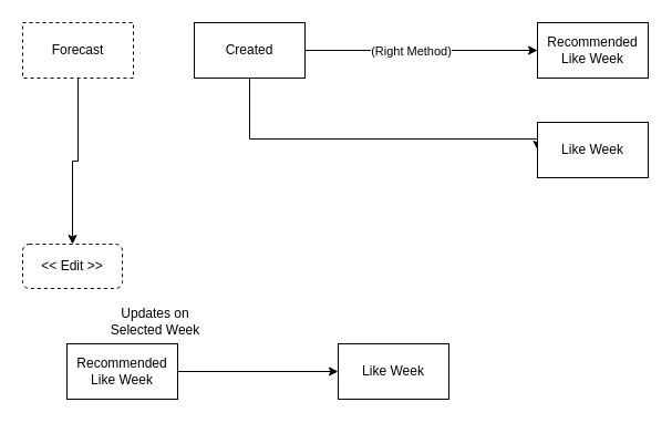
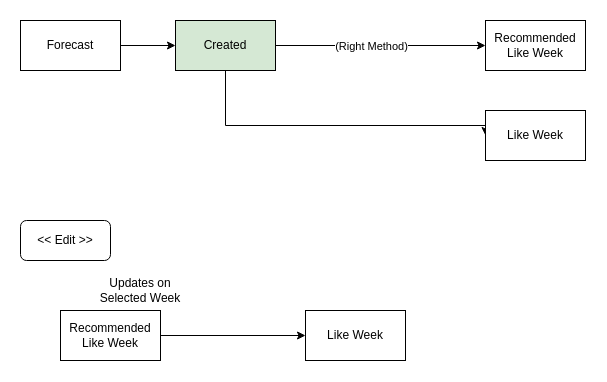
- <mxCell id="3" value="Forecast" style="rounded=0;whiteSpace=wrap;html=1;dashed=1;" vertex="1" parent="1"><mxGeometry x="20" y="20" width="100" height="50" as="geometry" /></mxCell>
+ <mxCell id="3" value="Forecast" style="rounded=0;whiteSpace=wrap;html=1;" vertex="1" parent="1"><mxGeometry x="20" y="20" width="100" height="50" as="geometry" /></mxCell>
- <mxCell id="12" value="Created" style="rounded=0;whiteSpace=wrap;html=1;" vertex="1" parent="1"><mxGeometry x="175" y="20" width="100" height="50" as="geometry" /></mxCell>
+ <mxCell id="12" value="Created" style="rounded=0;whiteSpace=wrap;html=1;fillColor=#d5e8d4;" vertex="1" parent="1"><mxGeometry x="175" y="20" width="100" height="50" as="geometry" /></mxCell>
- <mxCell id="2" style="edgeStyle=orthogonalEdgeStyle;rounded=0;orthogonalLoop=1;jettySize=auto;html=1;" edge="1" parent="1" source="3" target="7"><mxGeometry relative="1" as="geometry" /></mxCell>
+ <mxCell id="2" style="edgeStyle=orthogonalEdgeStyle;rounded=0;orthogonalLoop=1;jettySize=auto;html=1;" edge="1" parent="1" source="3" target="12"><mxGeometry relative="1" as="geometry" /></mxCell>
- <mxCell id="7" value="&amp;lt;&amp;lt; Edit &amp;gt;&amp;gt;" style="rounded=1;whiteSpace=wrap;html=1;dashed=1;" vertex="1" parent="1"><mxGeometry x="20" y="220" width="90" height="40" as="geometry" /></mxCell>
+ <mxCell id="7" value="&amp;lt;&amp;lt; Edit &amp;gt;&amp;gt;" style="rounded=1;whiteSpace=wrap;html=1;" vertex="1" parent="1"><mxGeometry x="20" y="220" width="90" height="40" as="geometry" /></mxCell>
